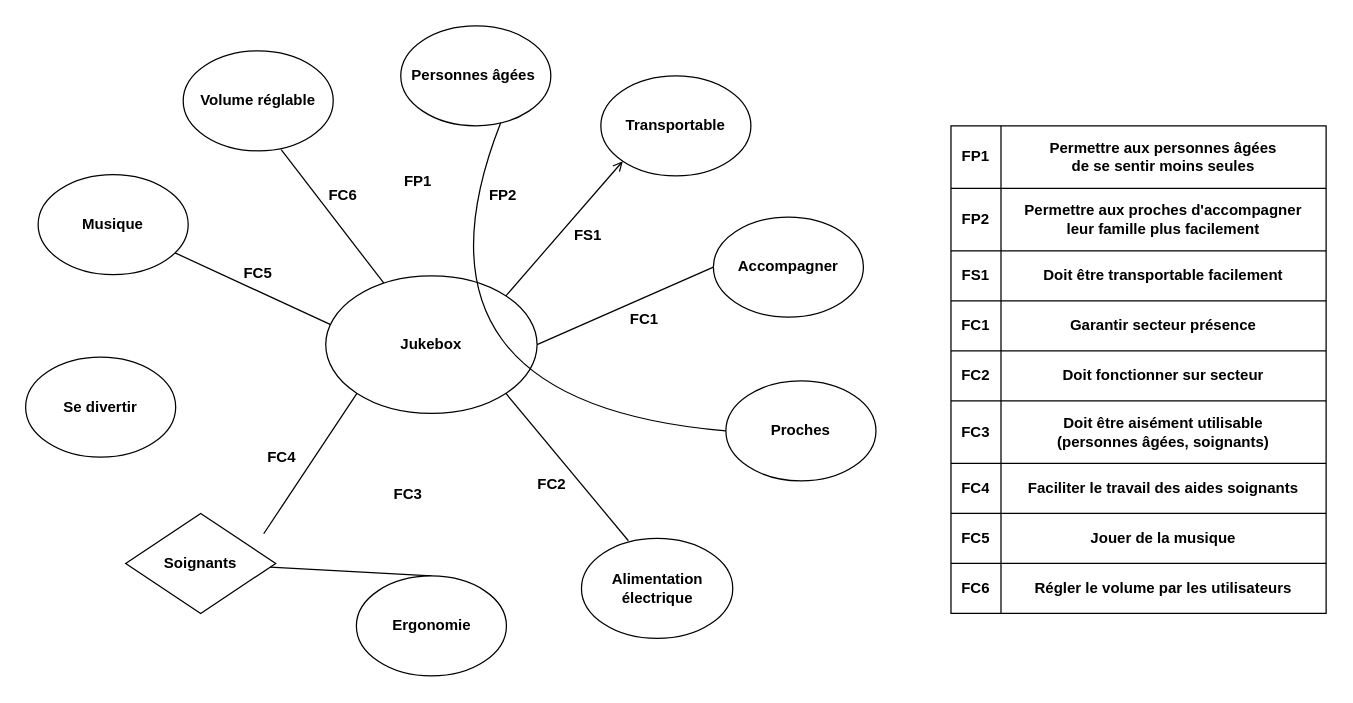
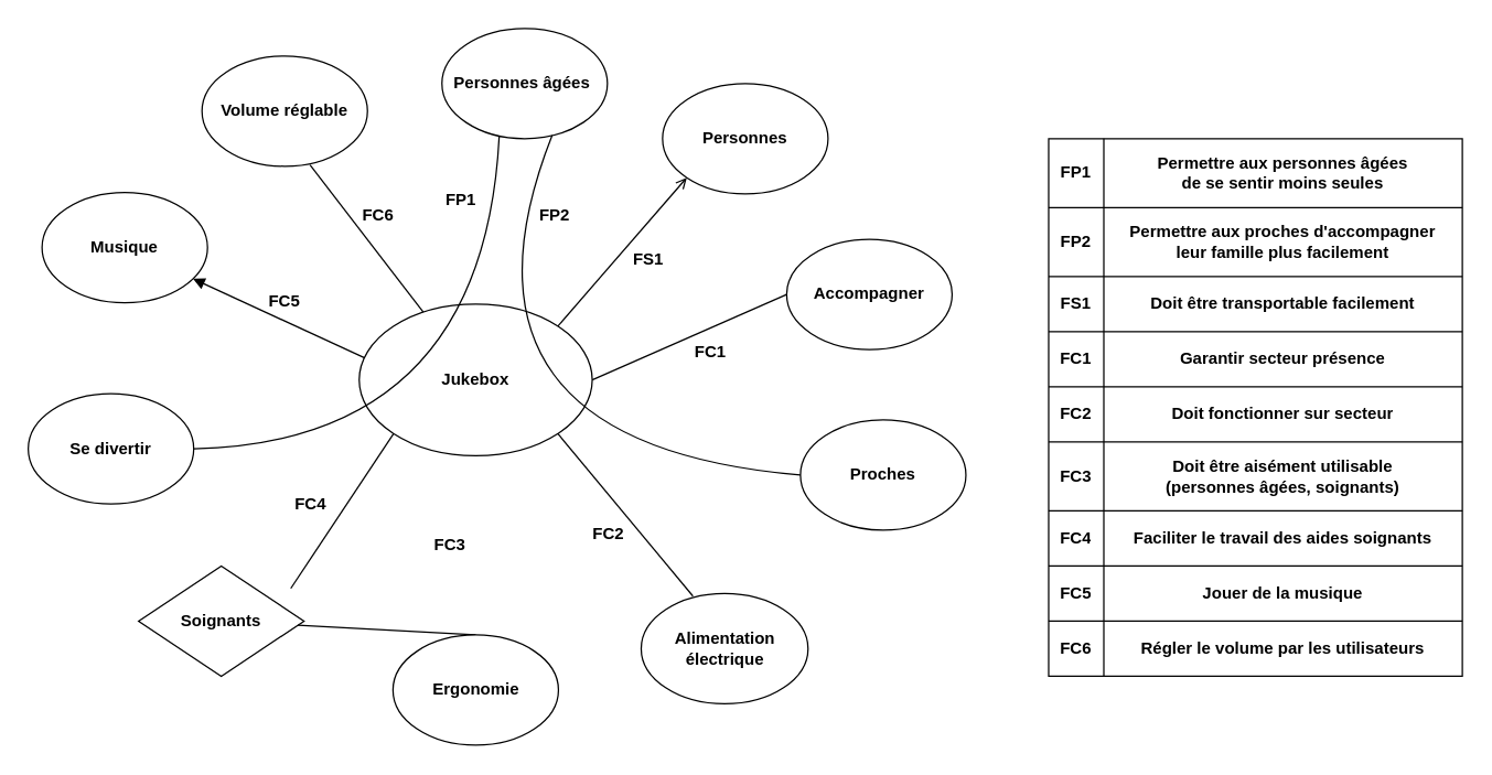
- <mxCell id="9" value="Transportable" style="ellipse;whiteSpace=wrap;html=1;fontStyle=1" vertex="1" parent="1"><mxGeometry x="480" y="60" width="120" height="80" as="geometry" /></mxCell>
+ <mxCell id="9" value="Personnes" style="ellipse;whiteSpace=wrap;html=1;fontStyle=1" vertex="1" parent="1"><mxGeometry x="480" y="60" width="120" height="80" as="geometry" /></mxCell>
- <mxCell id="40" value="" style="endArrow=none;html=1;rounded=0;exitX=0.031;exitY=0.36;exitDx=0;exitDy=0;fontStyle=1;exitPerimeter=0;" edge="1" parent="1" source="56" target="2"><mxGeometry width="50" height="50" relative="1" as="geometry"><mxPoint x="290" y="250" as="sourcePoint" /><mxPoint x="410" y="230" as="targetPoint" /></mxGeometry></mxCell>
+ <mxCell id="40" value="" style="endArrow=block;html=1;rounded=0;exitX=0.031;exitY=0.36;exitDx=0;exitDy=0;fontStyle=1;exitPerimeter=0;" edge="1" parent="1" source="56" target="2"><mxGeometry width="50" height="50" relative="1" as="geometry"><mxPoint x="290" y="250" as="sourcePoint" /><mxPoint x="410" y="230" as="targetPoint" /></mxGeometry></mxCell>
+ <mxCell id="58" value="" style="endArrow=none;html=1;rounded=0;exitX=1;exitY=0.5;exitDx=0;exitDy=0;entryX=0.346;entryY=0.98;entryDx=0;entryDy=0;curved=1;entryPerimeter=0;fontStyle=1" edge="1" parent="1" source="5" target="53"><mxGeometry width="50" height="50" relative="1" as="geometry"><mxPoint x="360" y="290" as="sourcePoint" /><mxPoint x="255.04" y="148.64" as="targetPoint" /><Array as="points"><mxPoint x="350" y="320" /></Array></mxGeometry></mxCell>
